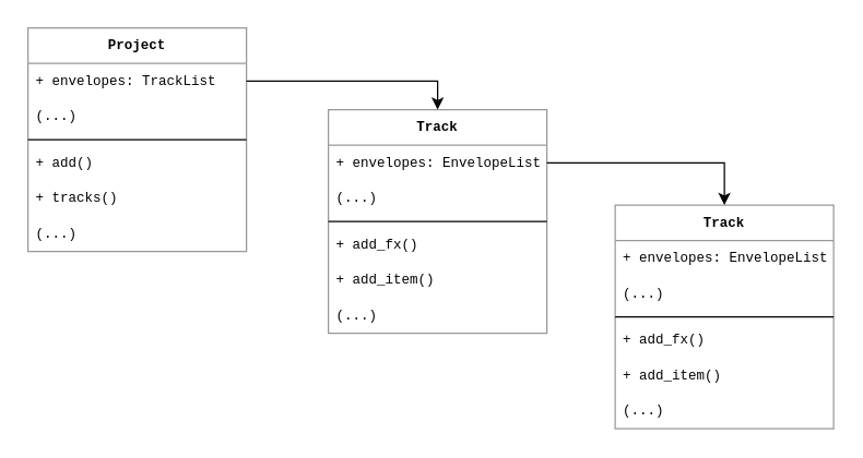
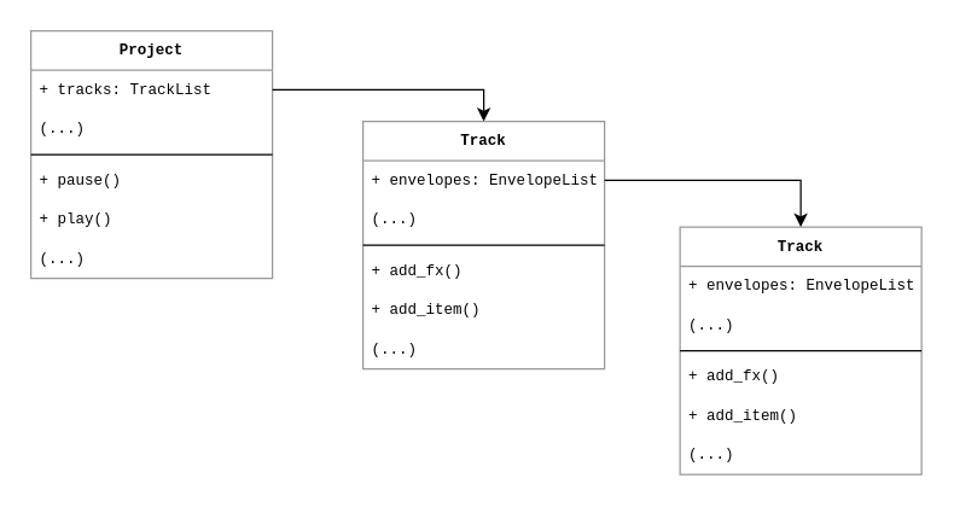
- <mxCell id="3" value="+ envelopes: TrackList" style="text;strokeColor=none;fillColor=none;align=left;verticalAlign=top;spacingLeft=4;spacingRight=4;overflow=hidden;rotatable=0;points=[[0,0.5],[1,0.5]];portConstraint=eastwest;fontFamily=Courier New;fontSize=10;" vertex="1" parent="2"><mxGeometry y="26" width="160" height="26" as="geometry" /></mxCell>
+ <mxCell id="3" value="+ tracks: TrackList" style="text;strokeColor=none;fillColor=none;align=left;verticalAlign=top;spacingLeft=4;spacingRight=4;overflow=hidden;rotatable=0;points=[[0,0.5],[1,0.5]];portConstraint=eastwest;fontFamily=Courier New;fontSize=10;" vertex="1" parent="2"><mxGeometry y="26" width="160" height="26" as="geometry" /></mxCell>
- <mxCell id="6" value="+ add()" style="text;strokeColor=none;fillColor=none;align=left;verticalAlign=top;spacingLeft=4;spacingRight=4;overflow=hidden;rotatable=0;points=[[0,0.5],[1,0.5]];portConstraint=eastwest;fontFamily=Courier New;fontSize=10;" vertex="1" parent="2"><mxGeometry y="86" width="160" height="26" as="geometry" /></mxCell>
+ <mxCell id="6" value="+ pause()" style="text;strokeColor=none;fillColor=none;align=left;verticalAlign=top;spacingLeft=4;spacingRight=4;overflow=hidden;rotatable=0;points=[[0,0.5],[1,0.5]];portConstraint=eastwest;fontFamily=Courier New;fontSize=10;" vertex="1" parent="2"><mxGeometry y="86" width="160" height="26" as="geometry" /></mxCell>
- <mxCell id="7" value="+ tracks()" style="text;strokeColor=none;fillColor=none;align=left;verticalAlign=top;spacingLeft=4;spacingRight=4;overflow=hidden;rotatable=0;points=[[0,0.5],[1,0.5]];portConstraint=eastwest;fontFamily=Courier New;fontSize=10;" vertex="1" parent="2"><mxGeometry y="112" width="160" height="26" as="geometry" /></mxCell>
+ <mxCell id="7" value="+ play()" style="text;strokeColor=none;fillColor=none;align=left;verticalAlign=top;spacingLeft=4;spacingRight=4;overflow=hidden;rotatable=0;points=[[0,0.5],[1,0.5]];portConstraint=eastwest;fontFamily=Courier New;fontSize=10;" vertex="1" parent="2"><mxGeometry y="112" width="160" height="26" as="geometry" /></mxCell>
